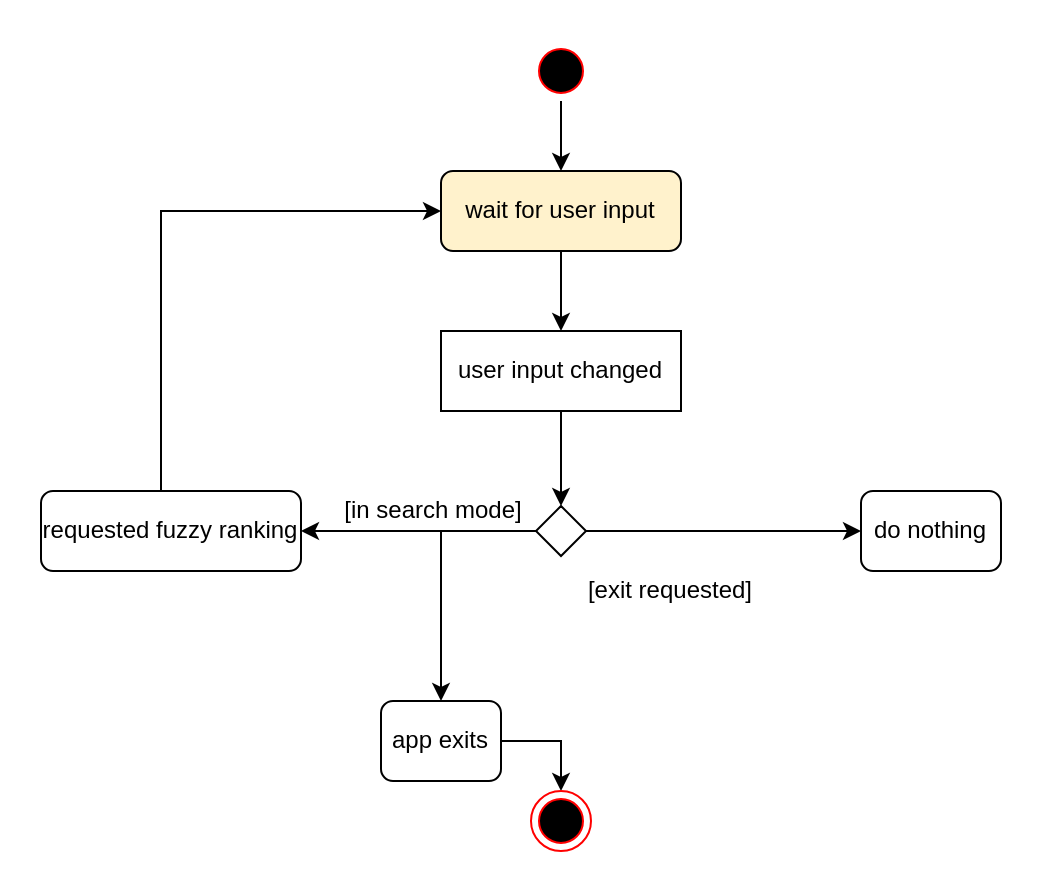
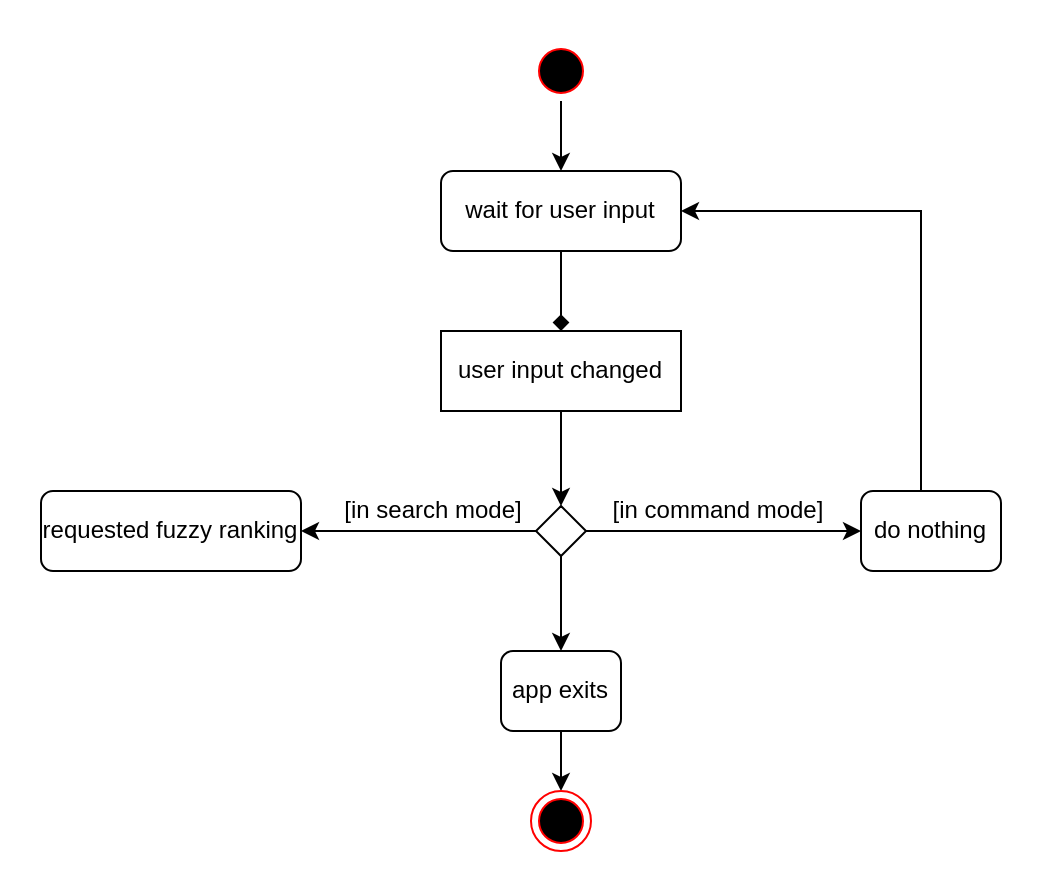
- <mxCell id="3" value="wait for user input" style="rounded=1;whiteSpace=wrap;html=1;fillColor=#fff2cc;" vertex="1" parent="1"><mxGeometry x="220" y="85" width="120" height="40" as="geometry" /></mxCell>
+ <mxCell id="3" value="wait for user input" style="rounded=1;whiteSpace=wrap;html=1;" vertex="1" parent="1"><mxGeometry x="220" y="85" width="120" height="40" as="geometry" /></mxCell>
- <mxCell id="13" style="edgeStyle=orthogonalEdgeStyle;rounded=0;orthogonalLoop=1;jettySize=auto;html=1;entryX=0;entryY=0.5;entryDx=0;entryDy=0;" edge="1" parent="1" source="14" target="3"><mxGeometry relative="1" as="geometry"><Array as="points"><mxPoint x="80" y="105" /></Array></mxGeometry></mxCell>
+ <mxCell id="10" style="edgeStyle=orthogonalEdgeStyle;rounded=0;orthogonalLoop=1;jettySize=auto;html=1;entryX=1;entryY=0.5;entryDx=0;entryDy=0;" edge="1" parent="1" source="11" target="3"><mxGeometry relative="1" as="geometry"><mxPoint x="465" y="105" as="targetPoint" /><Array as="points"><mxPoint x="460" y="105" /></Array></mxGeometry></mxCell>
- <mxCell id="2" value="" style="edgeStyle=orthogonalEdgeStyle;rounded=0;orthogonalLoop=1;jettySize=auto;html=1;" edge="1" parent="1" source="3" target="5"><mxGeometry relative="1" as="geometry" /></mxCell>
+ <mxCell id="2" value="" style="edgeStyle=orthogonalEdgeStyle;rounded=0;orthogonalLoop=1;jettySize=auto;html=1;endArrow=diamond;" edge="1" parent="1" source="3" target="5"><mxGeometry relative="1" as="geometry" /></mxCell>
+ <mxCell id="12" value="[in command mode]" style="text;html=1;strokeColor=none;fillColor=none;align=center;verticalAlign=middle;whiteSpace=wrap;rounded=0;" vertex="1" parent="1"><mxGeometry x="300" y="240" width="117.5" height="30" as="geometry" /></mxCell>
- <mxCell id="18" value="[exit requested]" style="text;html=1;strokeColor=none;fillColor=none;align=center;verticalAlign=middle;whiteSpace=wrap;rounded=0;" vertex="1" parent="1"><mxGeometry x="285" y="285" width="100" height="20" as="geometry" /></mxCell>
- <mxCell id="17" value="app exits" style="rounded=1;whiteSpace=wrap;html=1;" vertex="1" parent="1"><mxGeometry x="190" y="350" width="60" height="40" as="geometry" /></mxCell>
+ <mxCell id="17" value="app exits" style="rounded=1;whiteSpace=wrap;html=1;" vertex="1" parent="1"><mxGeometry x="250" y="325" width="60" height="40" as="geometry" /></mxCell>
